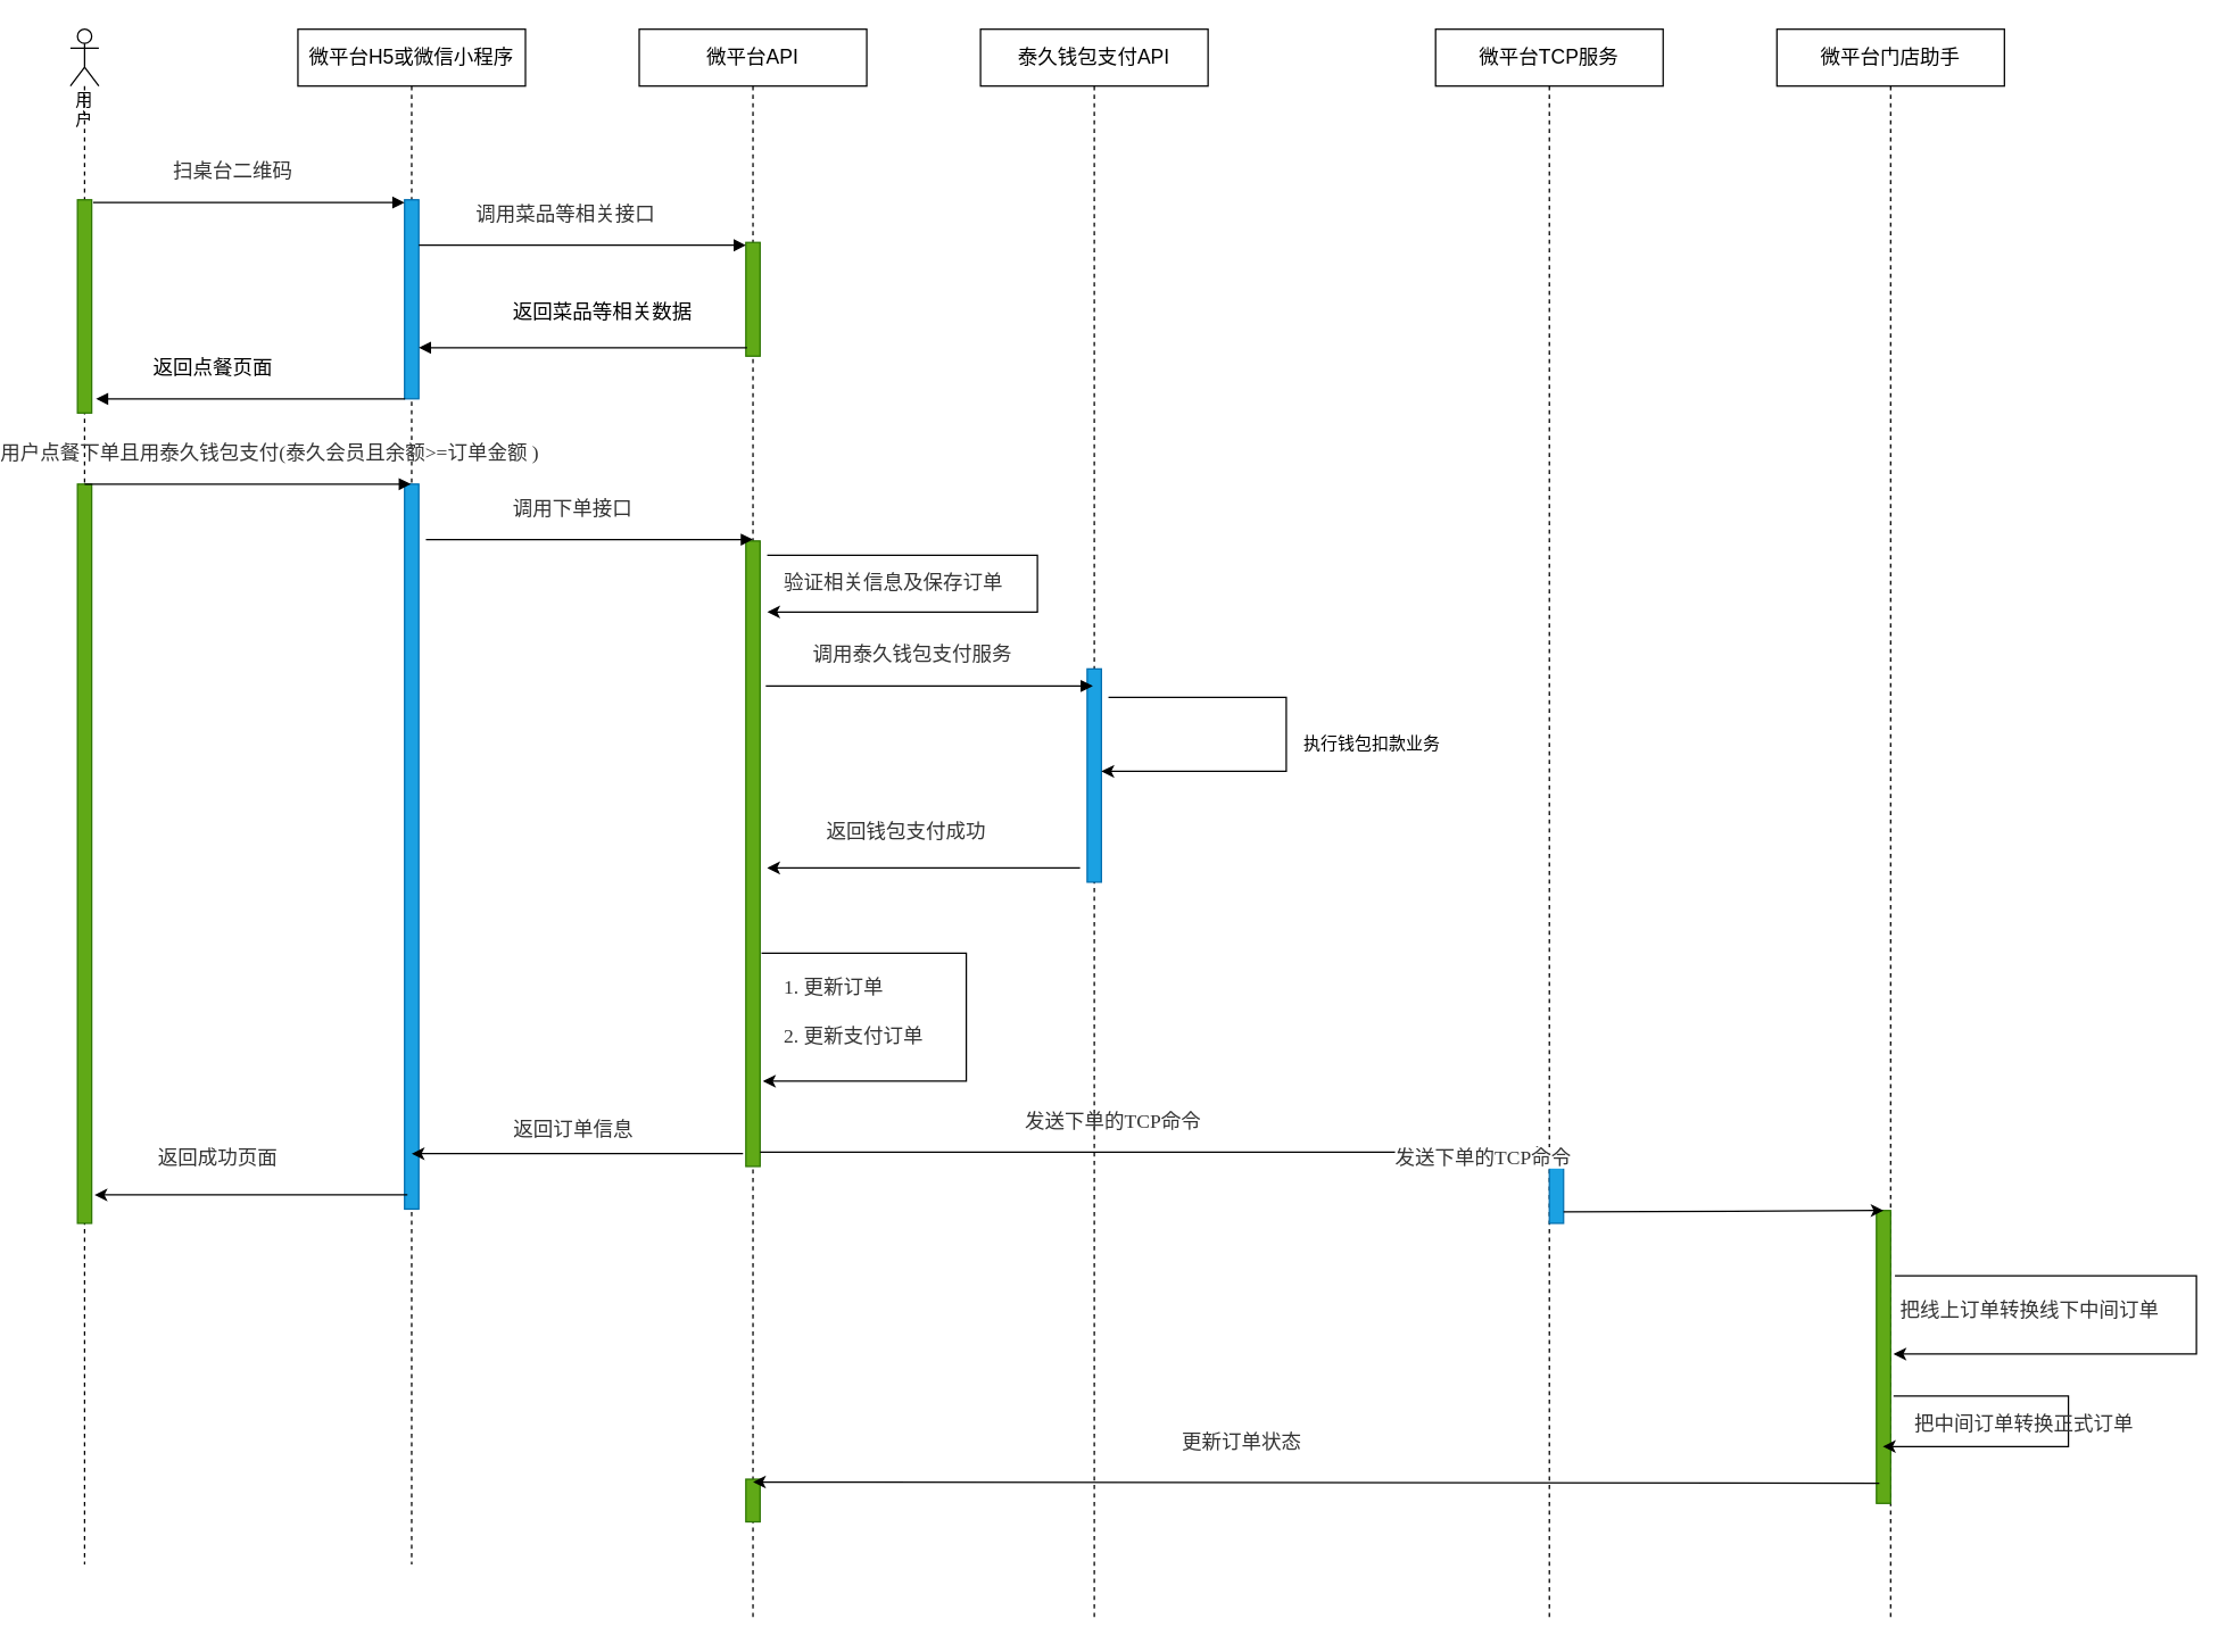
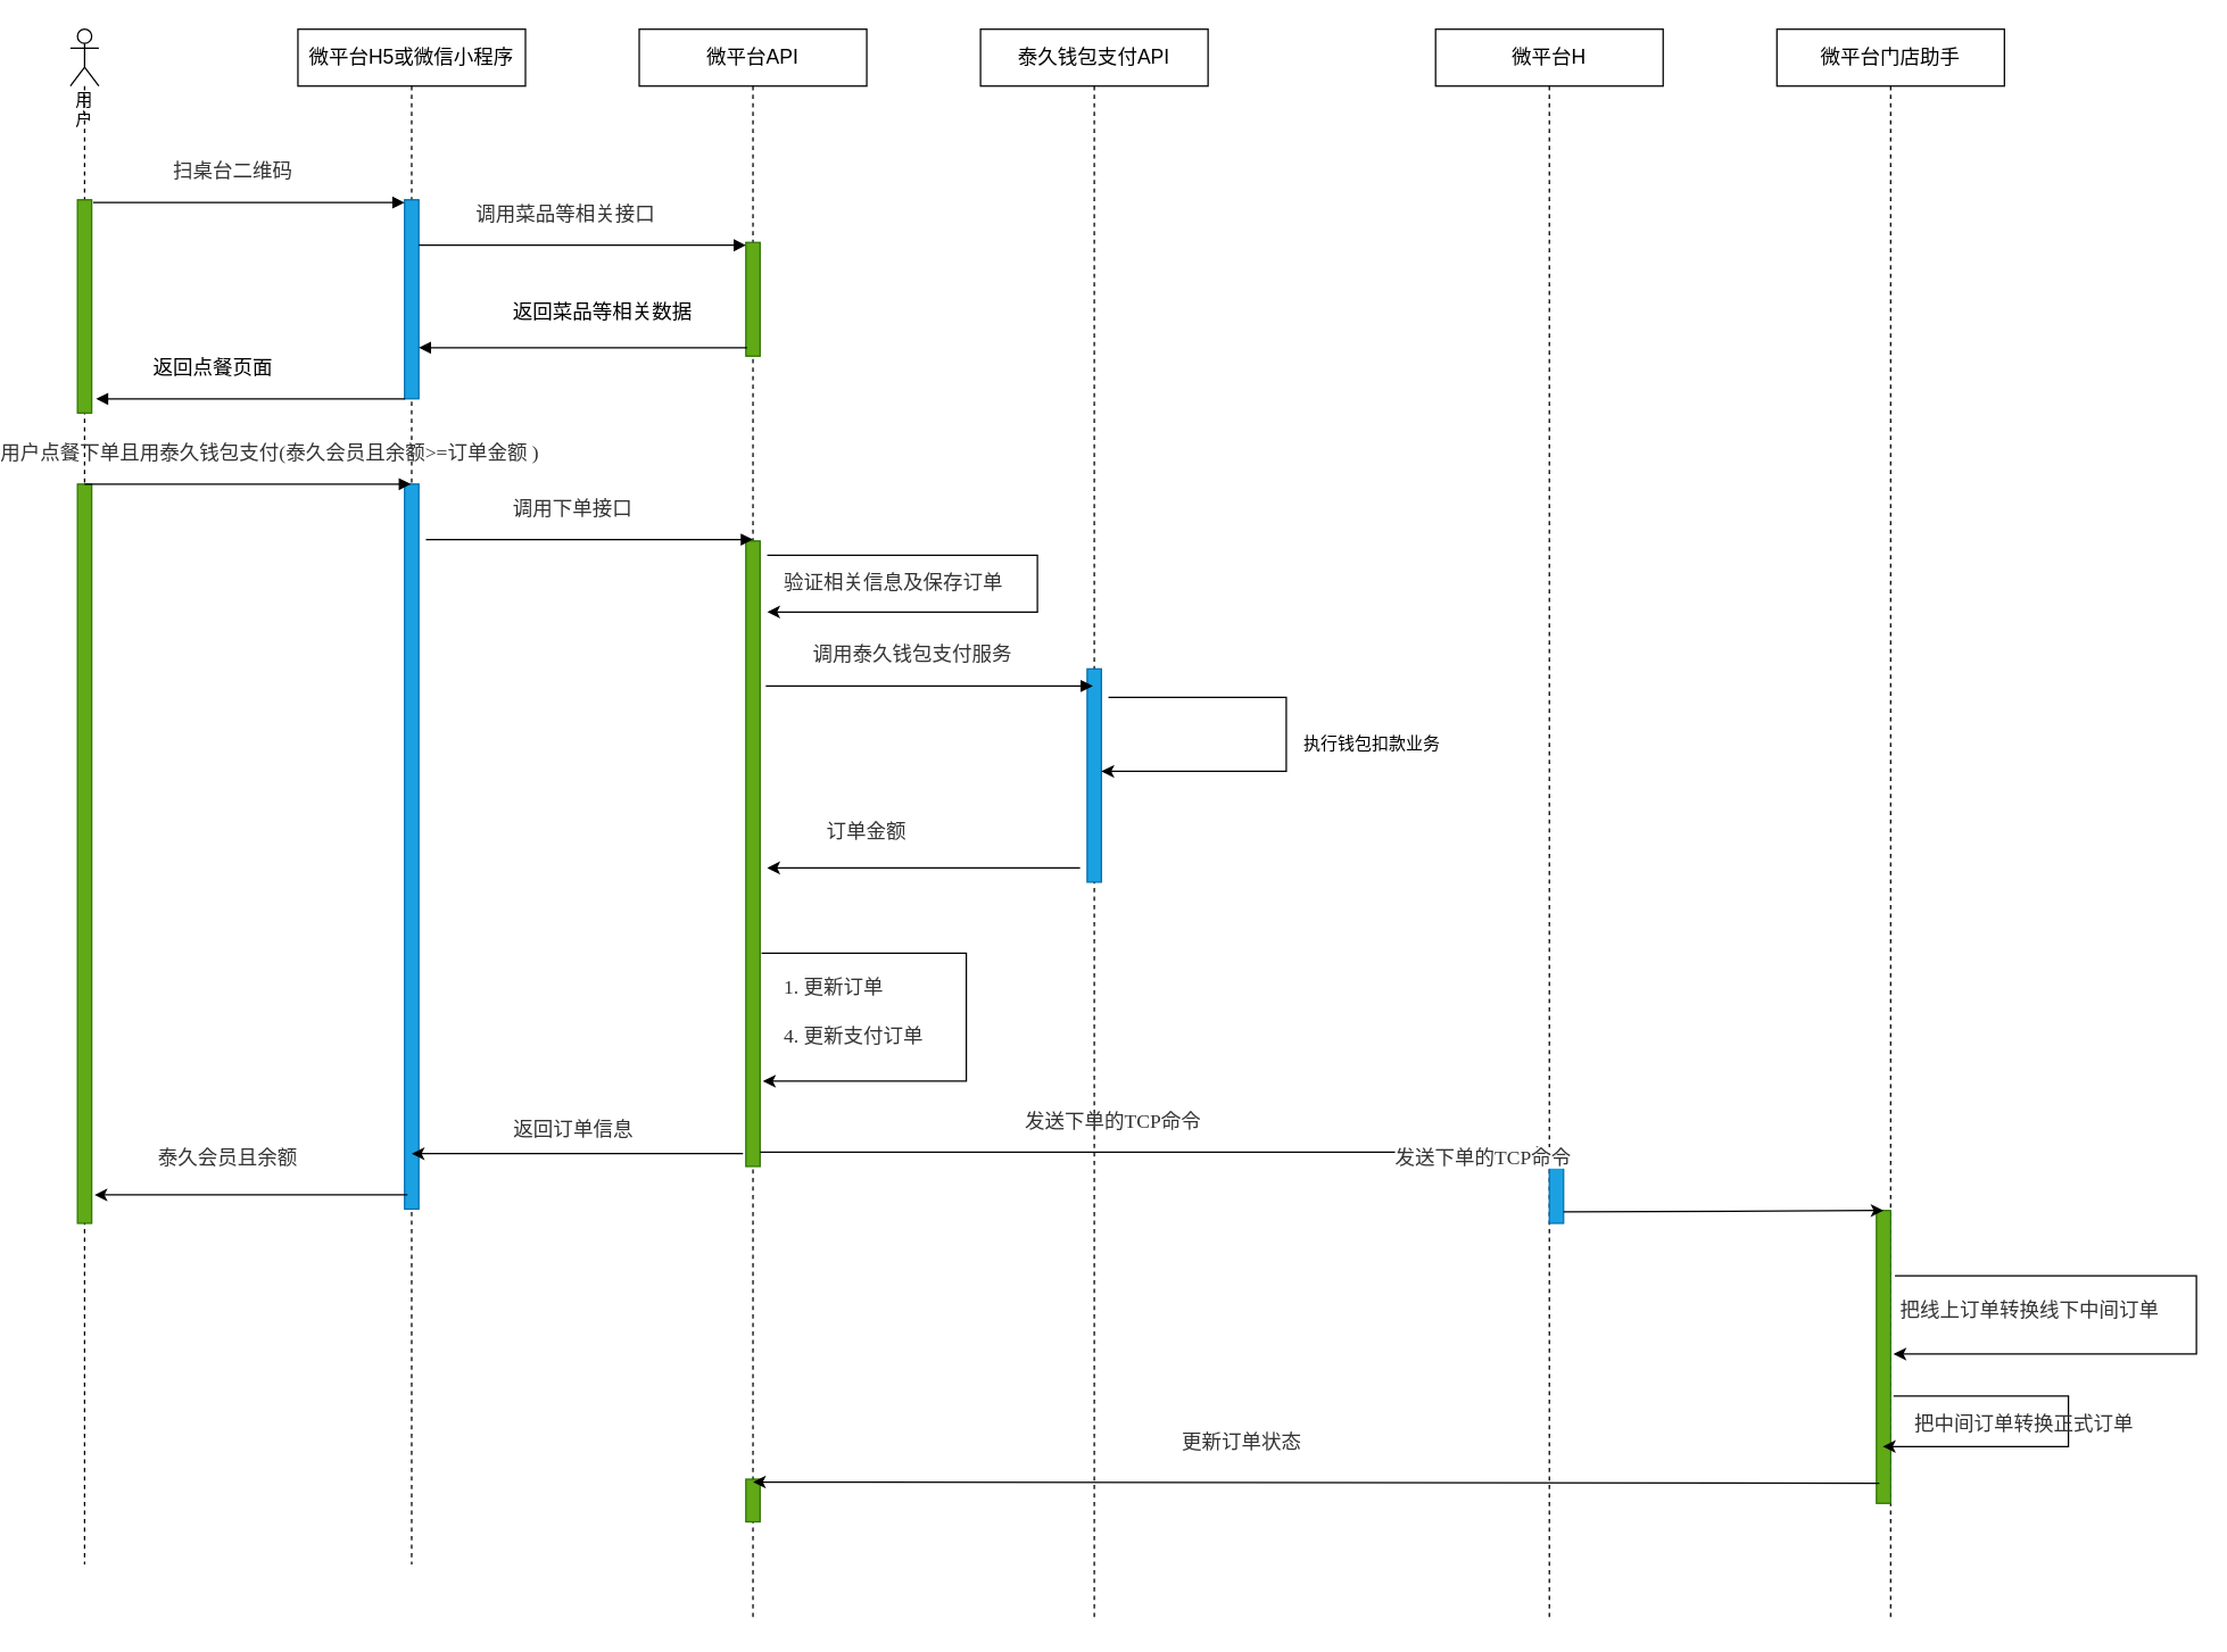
- <mxCell id="32" value="&lt;span style=&quot;font-size: 14px&quot;&gt;微平台TCP服务&lt;/span&gt;" style="shape=umlLifeline;perimeter=lifelinePerimeter;whiteSpace=wrap;html=1;container=1;collapsible=0;recursiveResize=0;outlineConnect=0;" parent="1" vertex="1"><mxGeometry x="980" width="160" height="1120" as="geometry" y="20" /></mxCell>
+ <mxCell id="32" value="&lt;span style=&quot;font-size: 14px&quot;&gt;微平台H&lt;/span&gt;" style="shape=umlLifeline;perimeter=lifelinePerimeter;whiteSpace=wrap;html=1;container=1;collapsible=0;recursiveResize=0;outlineConnect=0;" parent="1" vertex="1"><mxGeometry x="980" width="160" height="1120" as="geometry" y="20" /></mxCell>
- <mxCell id="25" value="&lt;font color=&quot;#333333&quot; face=&quot;verdana&quot;&gt;&lt;span style=&quot;font-size: 14px&quot;&gt;返回钱包支付成功&lt;/span&gt;&lt;/font&gt;" style="text;whiteSpace=wrap;html=1;" parent="1" vertex="1"><mxGeometry x="550" y="570" width="140" height="30" as="geometry" /></mxCell>
+ <mxCell id="25" value="&lt;font color=&quot;#333333&quot; face=&quot;verdana&quot;&gt;&lt;span style=&quot;font-size: 14px&quot;&gt;订单金额&lt;/span&gt;&lt;/font&gt;" style="text;whiteSpace=wrap;html=1;" parent="1" vertex="1"><mxGeometry x="550" y="570" width="140" height="30" as="geometry" /></mxCell>
- <mxCell id="31" value="&lt;font color=&quot;#333333&quot; face=&quot;verdana&quot;&gt;&lt;span style=&quot;font-size: 14px&quot;&gt;1. 更新订单&lt;br&gt;&lt;br&gt;2.&amp;nbsp;更新支付订单&lt;br&gt;&lt;/span&gt;&lt;/font&gt;" style="text;whiteSpace=wrap;html=1;" parent="1" vertex="1"><mxGeometry x="520" y="680" width="110" height="60" as="geometry" /></mxCell>
+ <mxCell id="31" value="&lt;font color=&quot;#333333&quot; face=&quot;verdana&quot;&gt;&lt;span style=&quot;font-size: 14px&quot;&gt;1. 更新订单&lt;br&gt;&lt;br&gt;4.&amp;nbsp;更新支付订单&lt;br&gt;&lt;/span&gt;&lt;/font&gt;" style="text;whiteSpace=wrap;html=1;" parent="1" vertex="1"><mxGeometry x="520" y="680" width="110" height="60" as="geometry" /></mxCell>
- <mxCell id="43" value="&lt;font color=&quot;#333333&quot; face=&quot;verdana&quot;&gt;&lt;span style=&quot;font-size: 14px&quot;&gt;返回成功页面&lt;/span&gt;&lt;/font&gt;" style="text;whiteSpace=wrap;html=1;" parent="1" vertex="1"><mxGeometry x="80" y="800" width="110" height="30" as="geometry" /></mxCell>
+ <mxCell id="43" value="&lt;font color=&quot;#333333&quot; face=&quot;verdana&quot;&gt;&lt;span style=&quot;font-size: 14px&quot;&gt;泰久会员且余额&lt;/span&gt;&lt;/font&gt;" style="text;whiteSpace=wrap;html=1;" parent="1" vertex="1"><mxGeometry x="80" y="800" width="110" height="30" as="geometry" /></mxCell>
